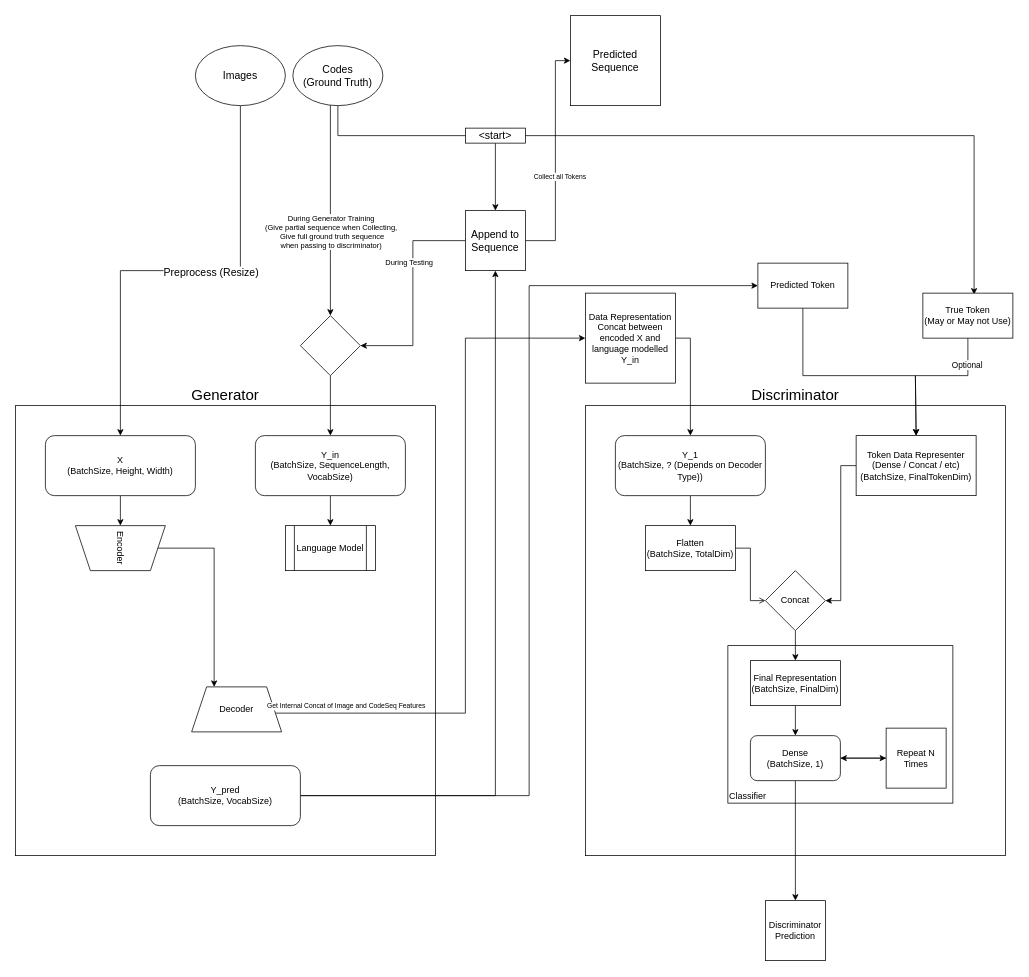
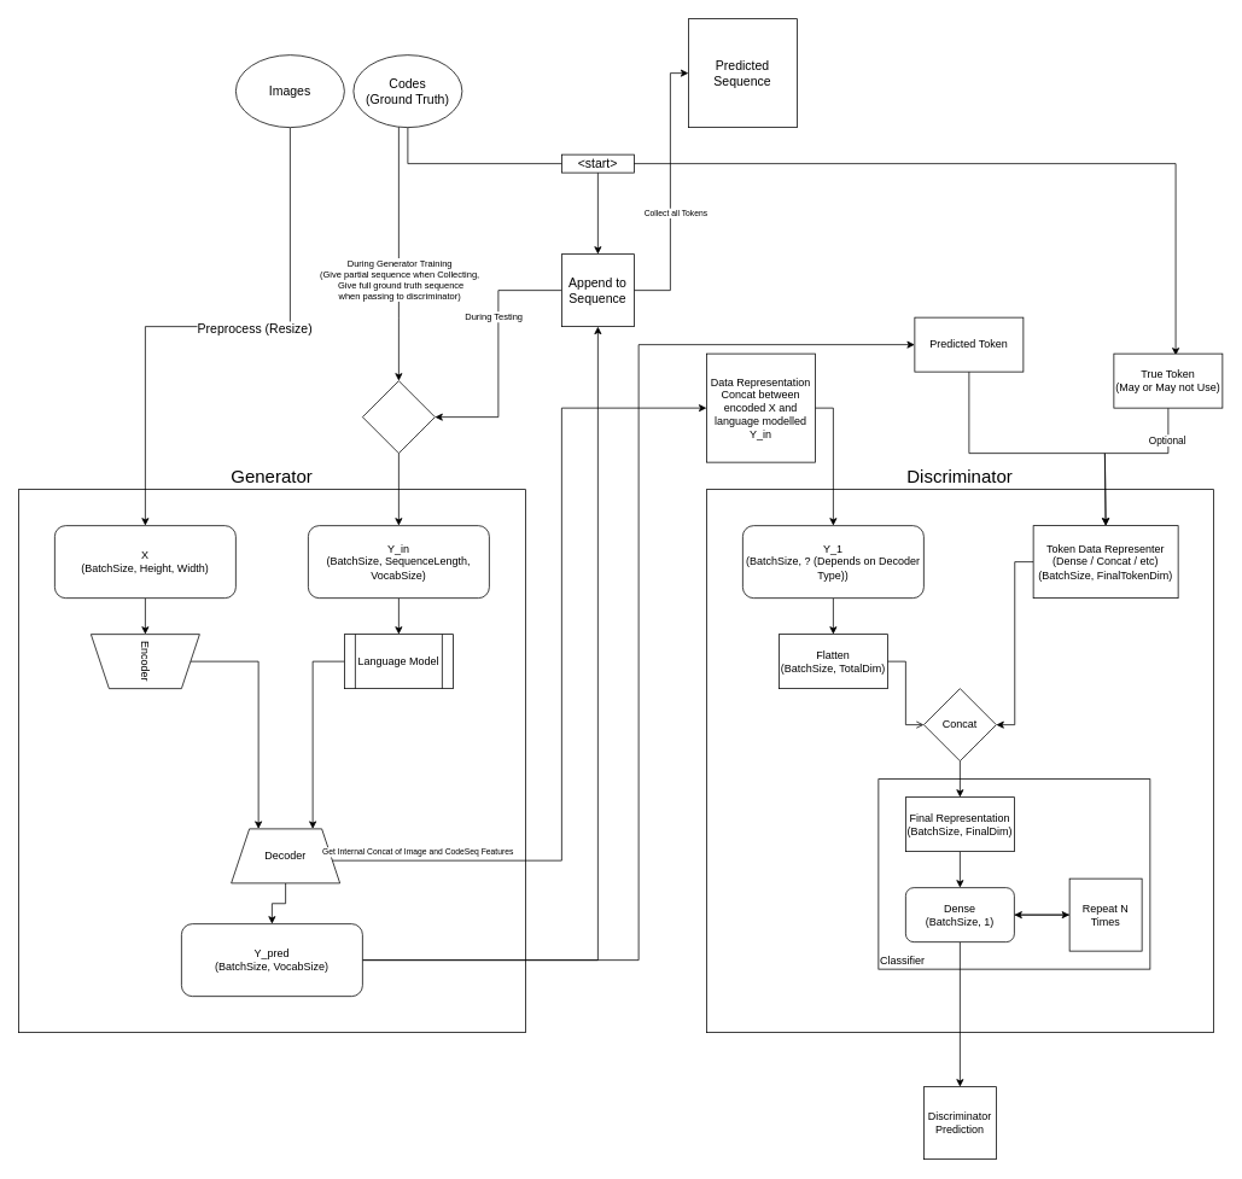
+ <mxCell id="15" style="edgeStyle=orthogonalEdgeStyle;rounded=0;orthogonalLoop=1;jettySize=auto;html=1;entryX=0.75;entryY=0;entryDx=0;entryDy=0;" parent="1" source="16" target="14" edge="1"><mxGeometry relative="1" as="geometry" /></mxCell>
+ <mxCell id="12" style="edgeStyle=orthogonalEdgeStyle;rounded=0;orthogonalLoop=1;jettySize=auto;html=1;entryX=0.5;entryY=0;entryDx=0;entryDy=0;fontFamily=Helvetica;" parent="1" source="14" target="9" edge="1"><mxGeometry relative="1" as="geometry" /></mxCell>
